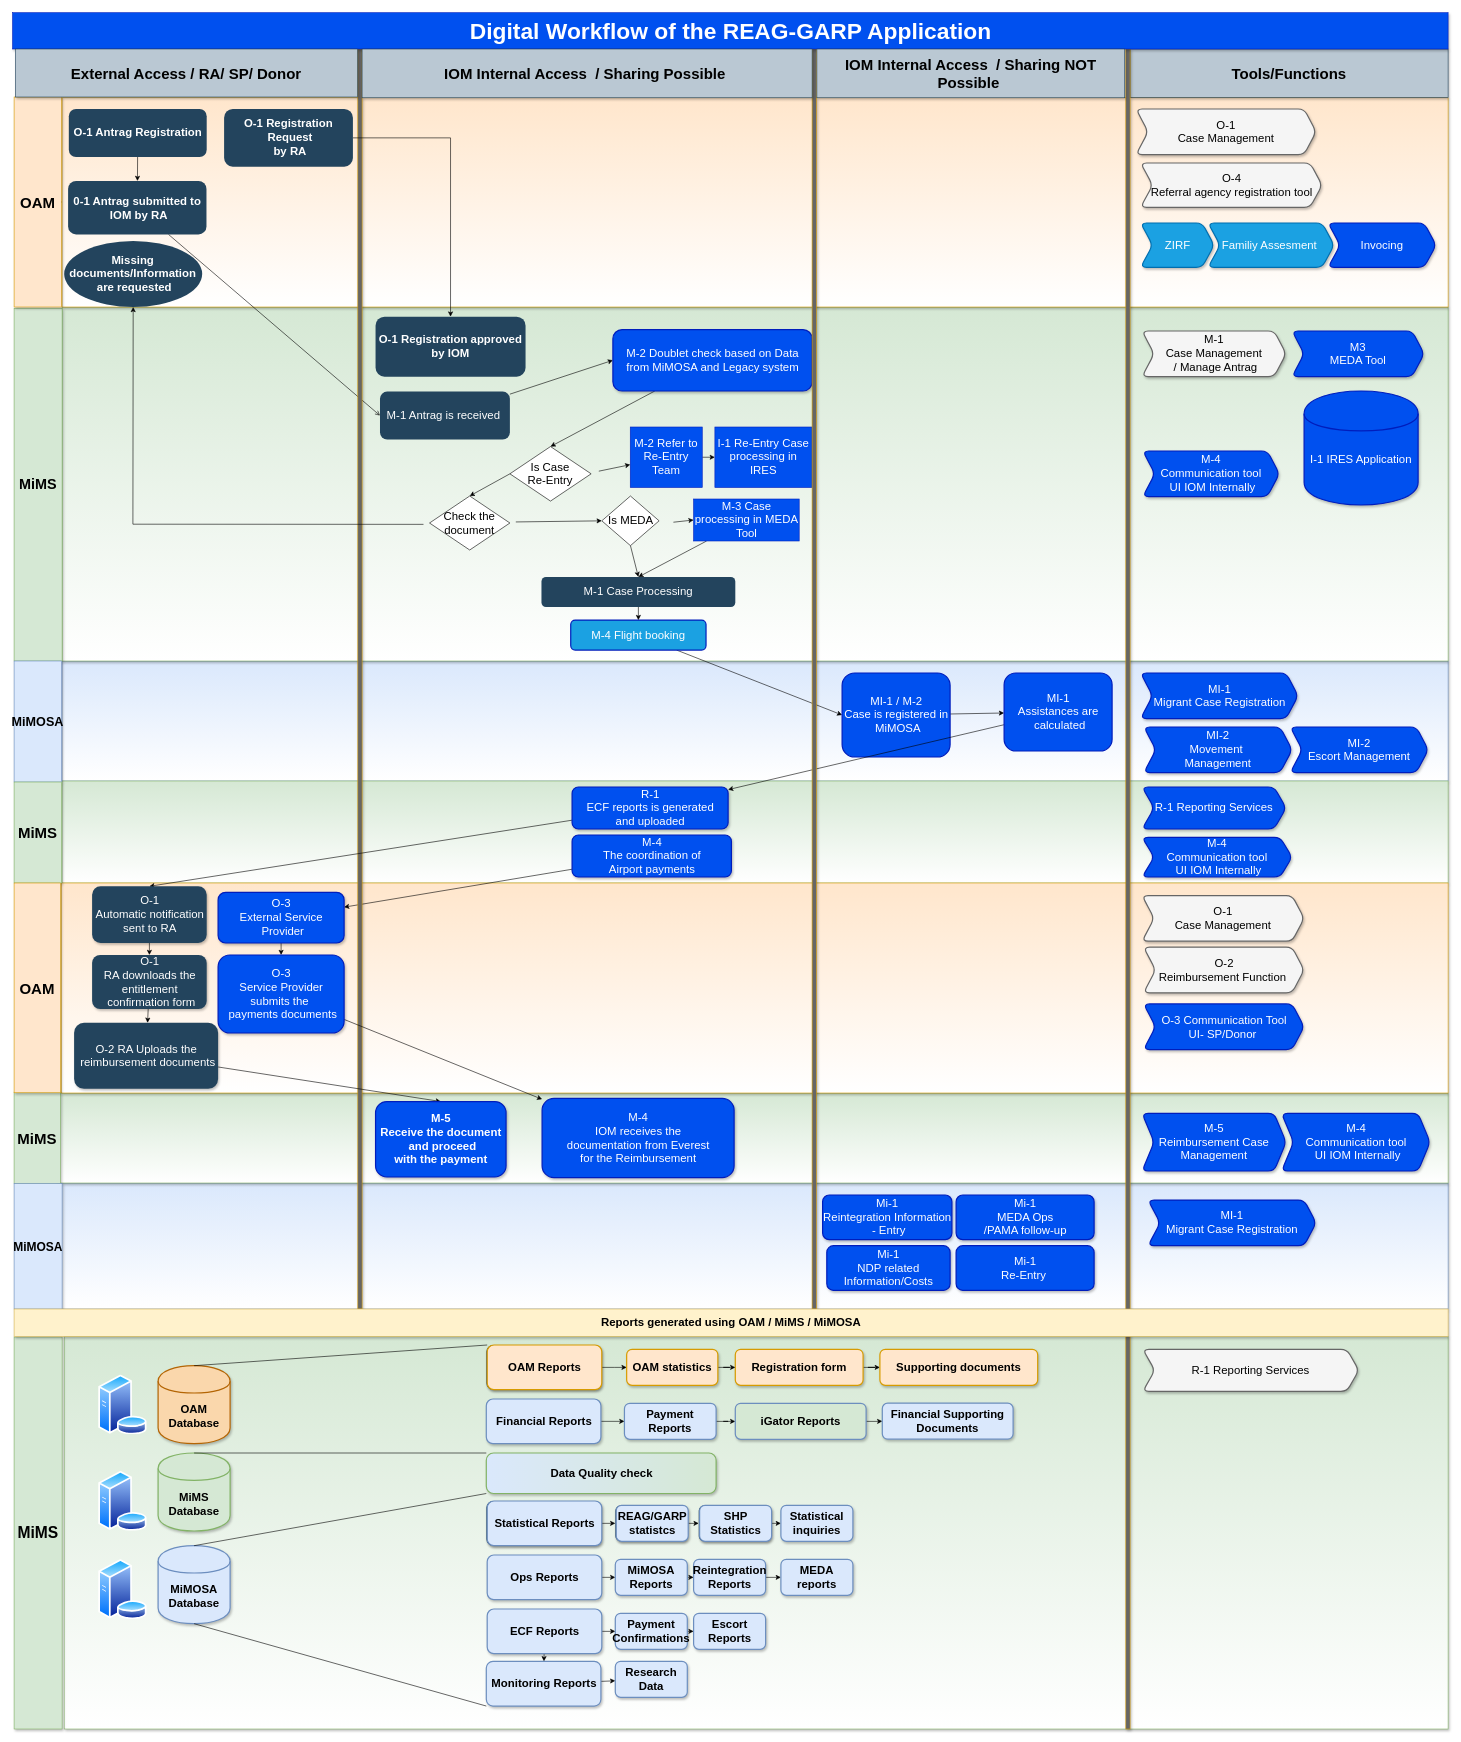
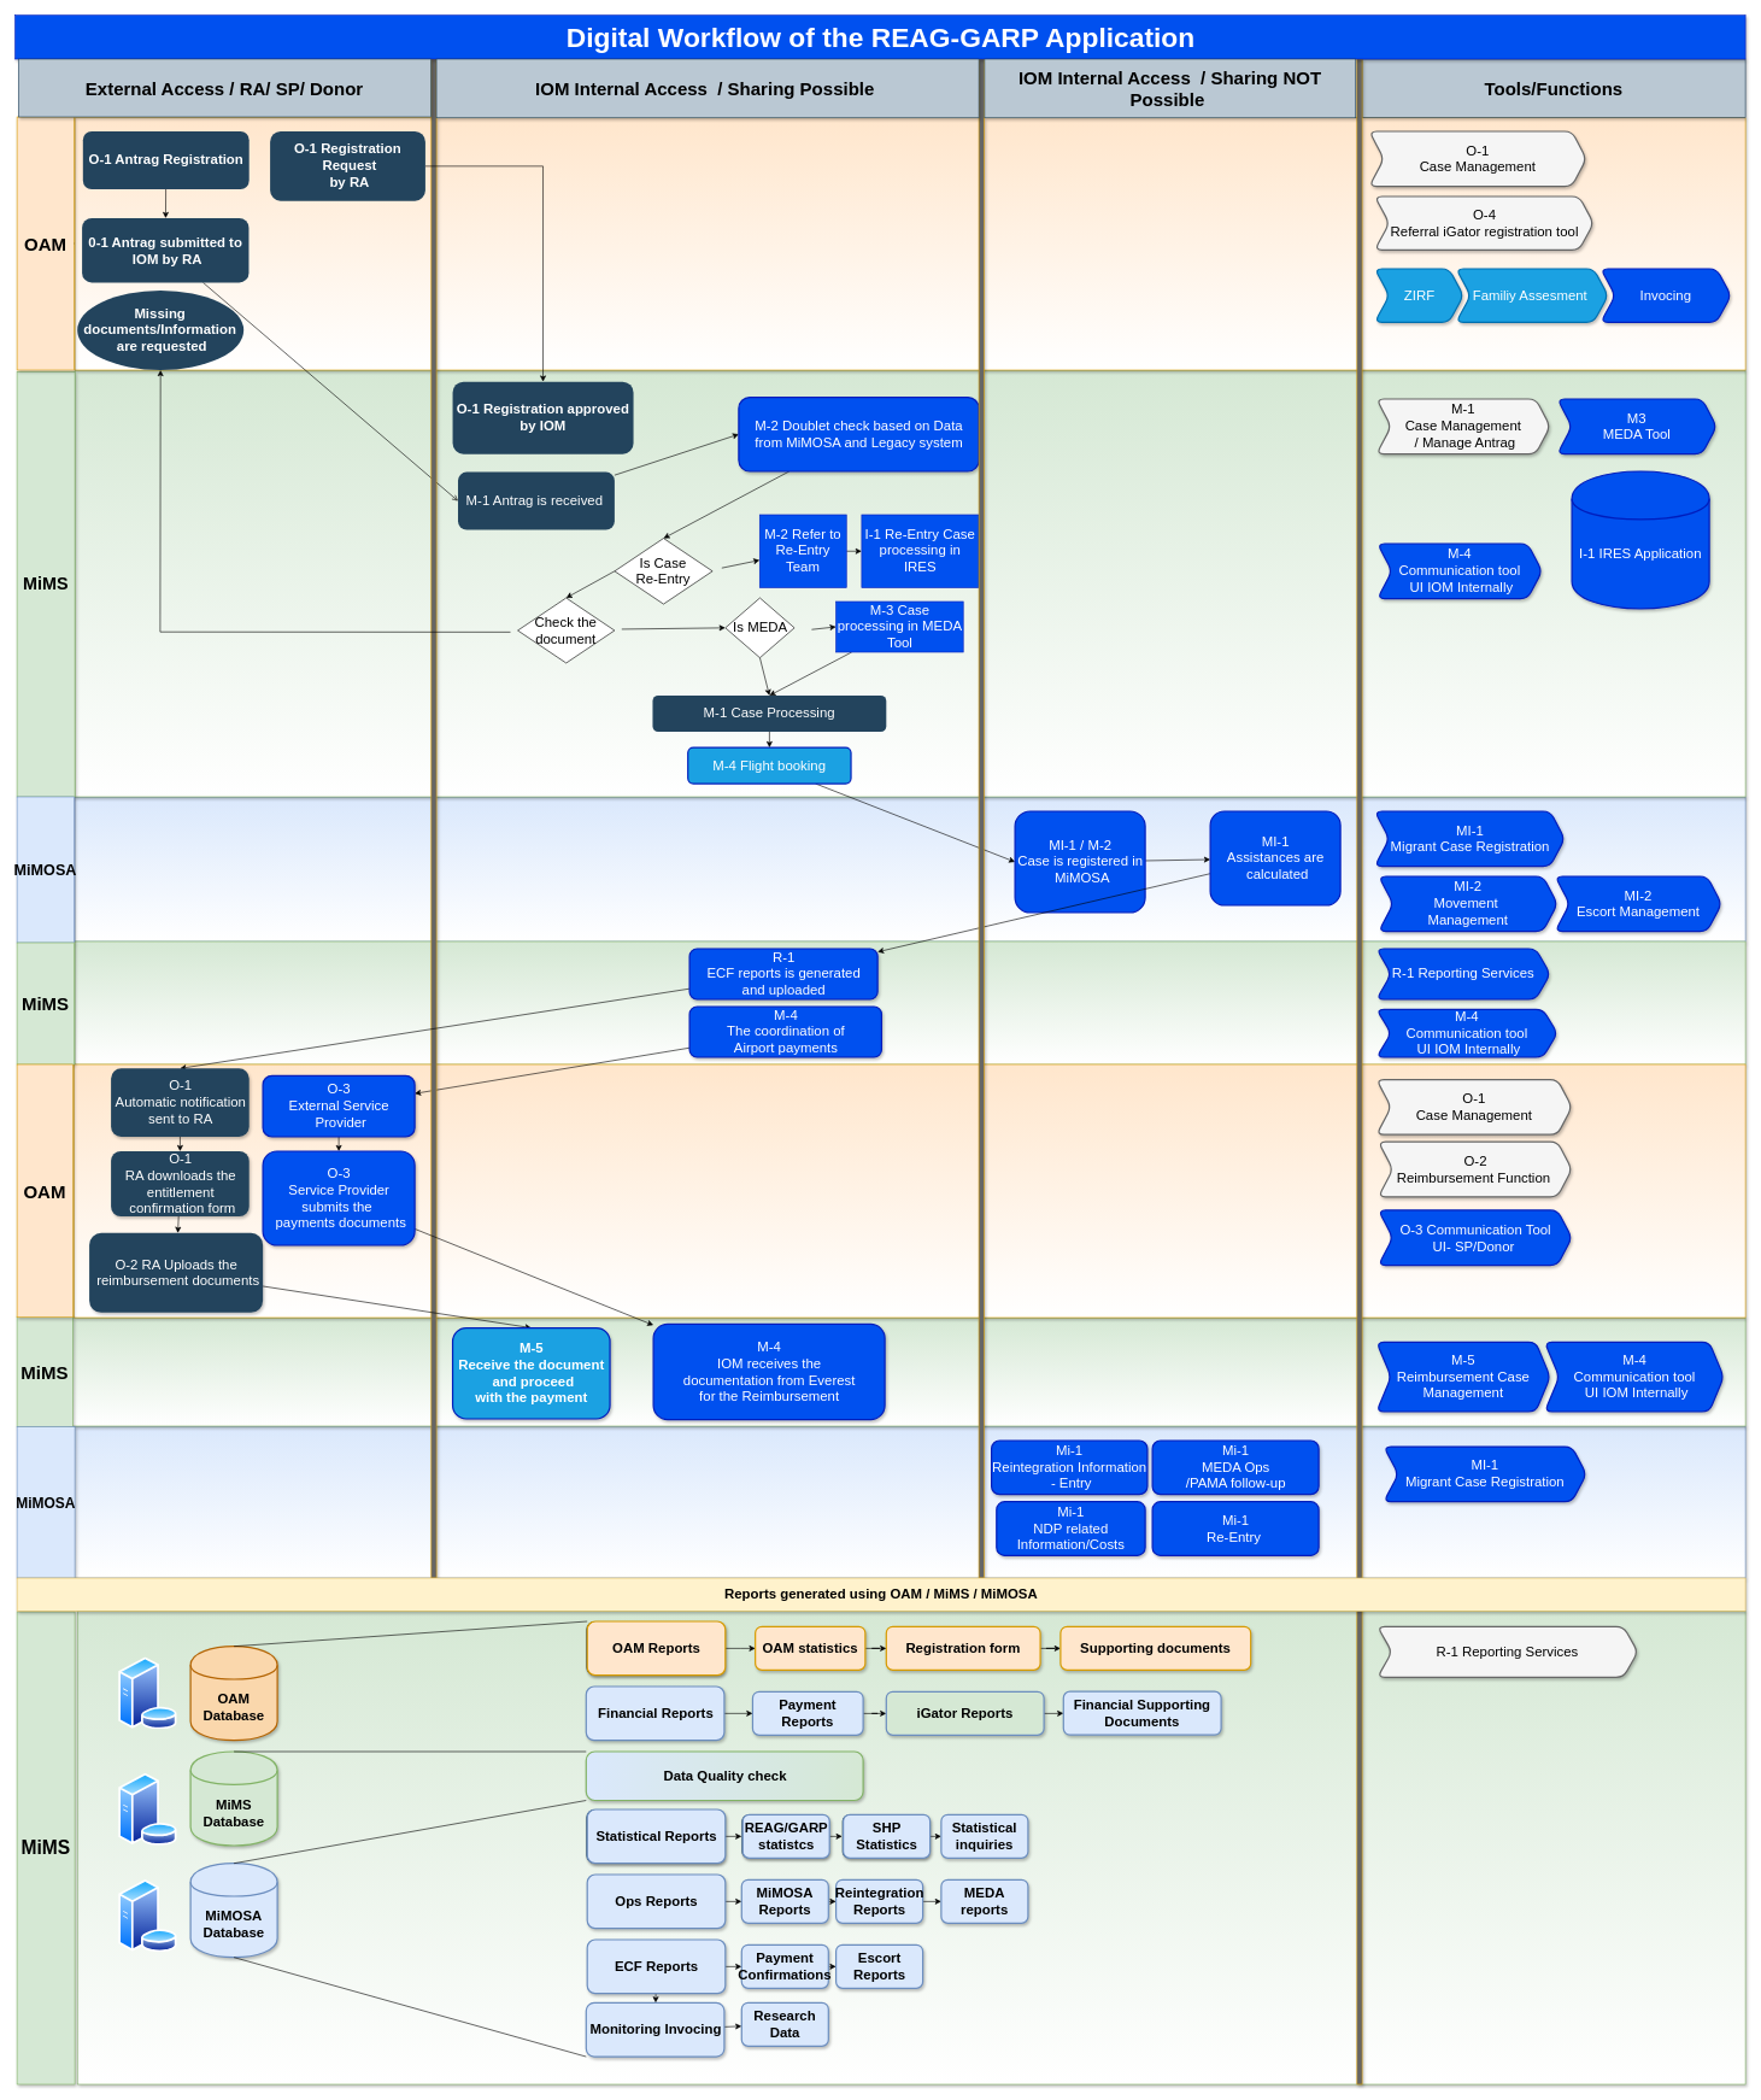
- <mxCell id="153" value="&lt;font color=&quot;#000000&quot;&gt;O-4&lt;br&gt;&lt;/font&gt;&lt;font color=&quot;#000000&quot;&gt;Referral&amp;nbsp;agency registration tool&lt;/font&gt;" style="shape=step;perimeter=stepPerimeter;whiteSpace=wrap;html=1;fixedSize=1;rounded=1;shadow=1;strokeColor=#666666;strokeWidth=2;fillColor=#f5f5f5;fontColor=#333333;fontSize=19;fontStyle=0" parent="1" vertex="1"><mxGeometry x="1900.5" y="271" width="302.5" height="73.93" as="geometry" /></mxCell>
+ <mxCell id="153" value="&lt;font color=&quot;#000000&quot;&gt;O-4&lt;br&gt;&lt;/font&gt;&lt;font color=&quot;#000000&quot;&gt;Referral&amp;nbsp;iGator registration tool&lt;/font&gt;" style="shape=step;perimeter=stepPerimeter;whiteSpace=wrap;html=1;fixedSize=1;rounded=1;shadow=1;strokeColor=#666666;strokeWidth=2;fillColor=#f5f5f5;fontColor=#333333;fontSize=19;fontStyle=0" parent="1" vertex="1"><mxGeometry x="1900.5" y="271" width="302.5" height="73.93" as="geometry" /></mxCell>
- <mxCell id="88" value="&lt;font color=&quot;#ffffff&quot; style=&quot;font-size: 19px&quot;&gt;M-5&lt;br style=&quot;font-size: 19px&quot;&gt;Receive&amp;nbsp;the document&lt;br style=&quot;font-size: 19px&quot;&gt;&amp;nbsp;and proceed &lt;br&gt;with the payment&lt;/font&gt;" style="rounded=1;fillColor=#0050ef;strokeColor=#001DBC;strokeWidth=2;fontFamily=Helvetica;html=1;shadow=1;fontSize=19;fontStyle=1;fontColor=#ffffff;" parent="1" vertex="1"><mxGeometry x="625.43" y="1835.22" width="217.5" height="125.78" as="geometry" /></mxCell>
+ <mxCell id="88" value="&lt;font color=&quot;#ffffff&quot; style=&quot;font-size: 19px&quot;&gt;M-5&lt;br style=&quot;font-size: 19px&quot;&gt;Receive&amp;nbsp;the document&lt;br style=&quot;font-size: 19px&quot;&gt;&amp;nbsp;and proceed &lt;br&gt;with the payment&lt;/font&gt;" style="rounded=1;fillColor=#1ba1e2;strokeColor=#001DBC;strokeWidth=2;fontFamily=Helvetica;html=1;shadow=1;fontSize=19;fontStyle=1;fontColor=#ffffff;" parent="1" vertex="1"><mxGeometry x="625.43" y="1835.22" width="217.5" height="125.78" as="geometry" /></mxCell>
- <mxCell id="54" value="&lt;font style=&quot;font-size: 19px;&quot;&gt;Monitoring Reports&lt;/font&gt;" style="rounded=1;fillColor=#dae8fc;strokeColor=#6c8ebf;strokeWidth=2;fontFamily=Helvetica;html=1;shadow=1;fontSize=19;fontStyle=1;fontColor=#000000;" parent="1" vertex="1"><mxGeometry x="810" y="2768.25" width="191" height="74.5" as="geometry" /></mxCell>
+ <mxCell id="54" value="&lt;font style=&quot;font-size: 19px;&quot;&gt;Monitoring Invocing&lt;/font&gt;" style="rounded=1;fillColor=#dae8fc;strokeColor=#6c8ebf;strokeWidth=2;fontFamily=Helvetica;html=1;shadow=1;fontSize=19;fontStyle=1;fontColor=#000000;" parent="1" vertex="1"><mxGeometry x="810" y="2768.25" width="191" height="74.5" as="geometry" /></mxCell>
